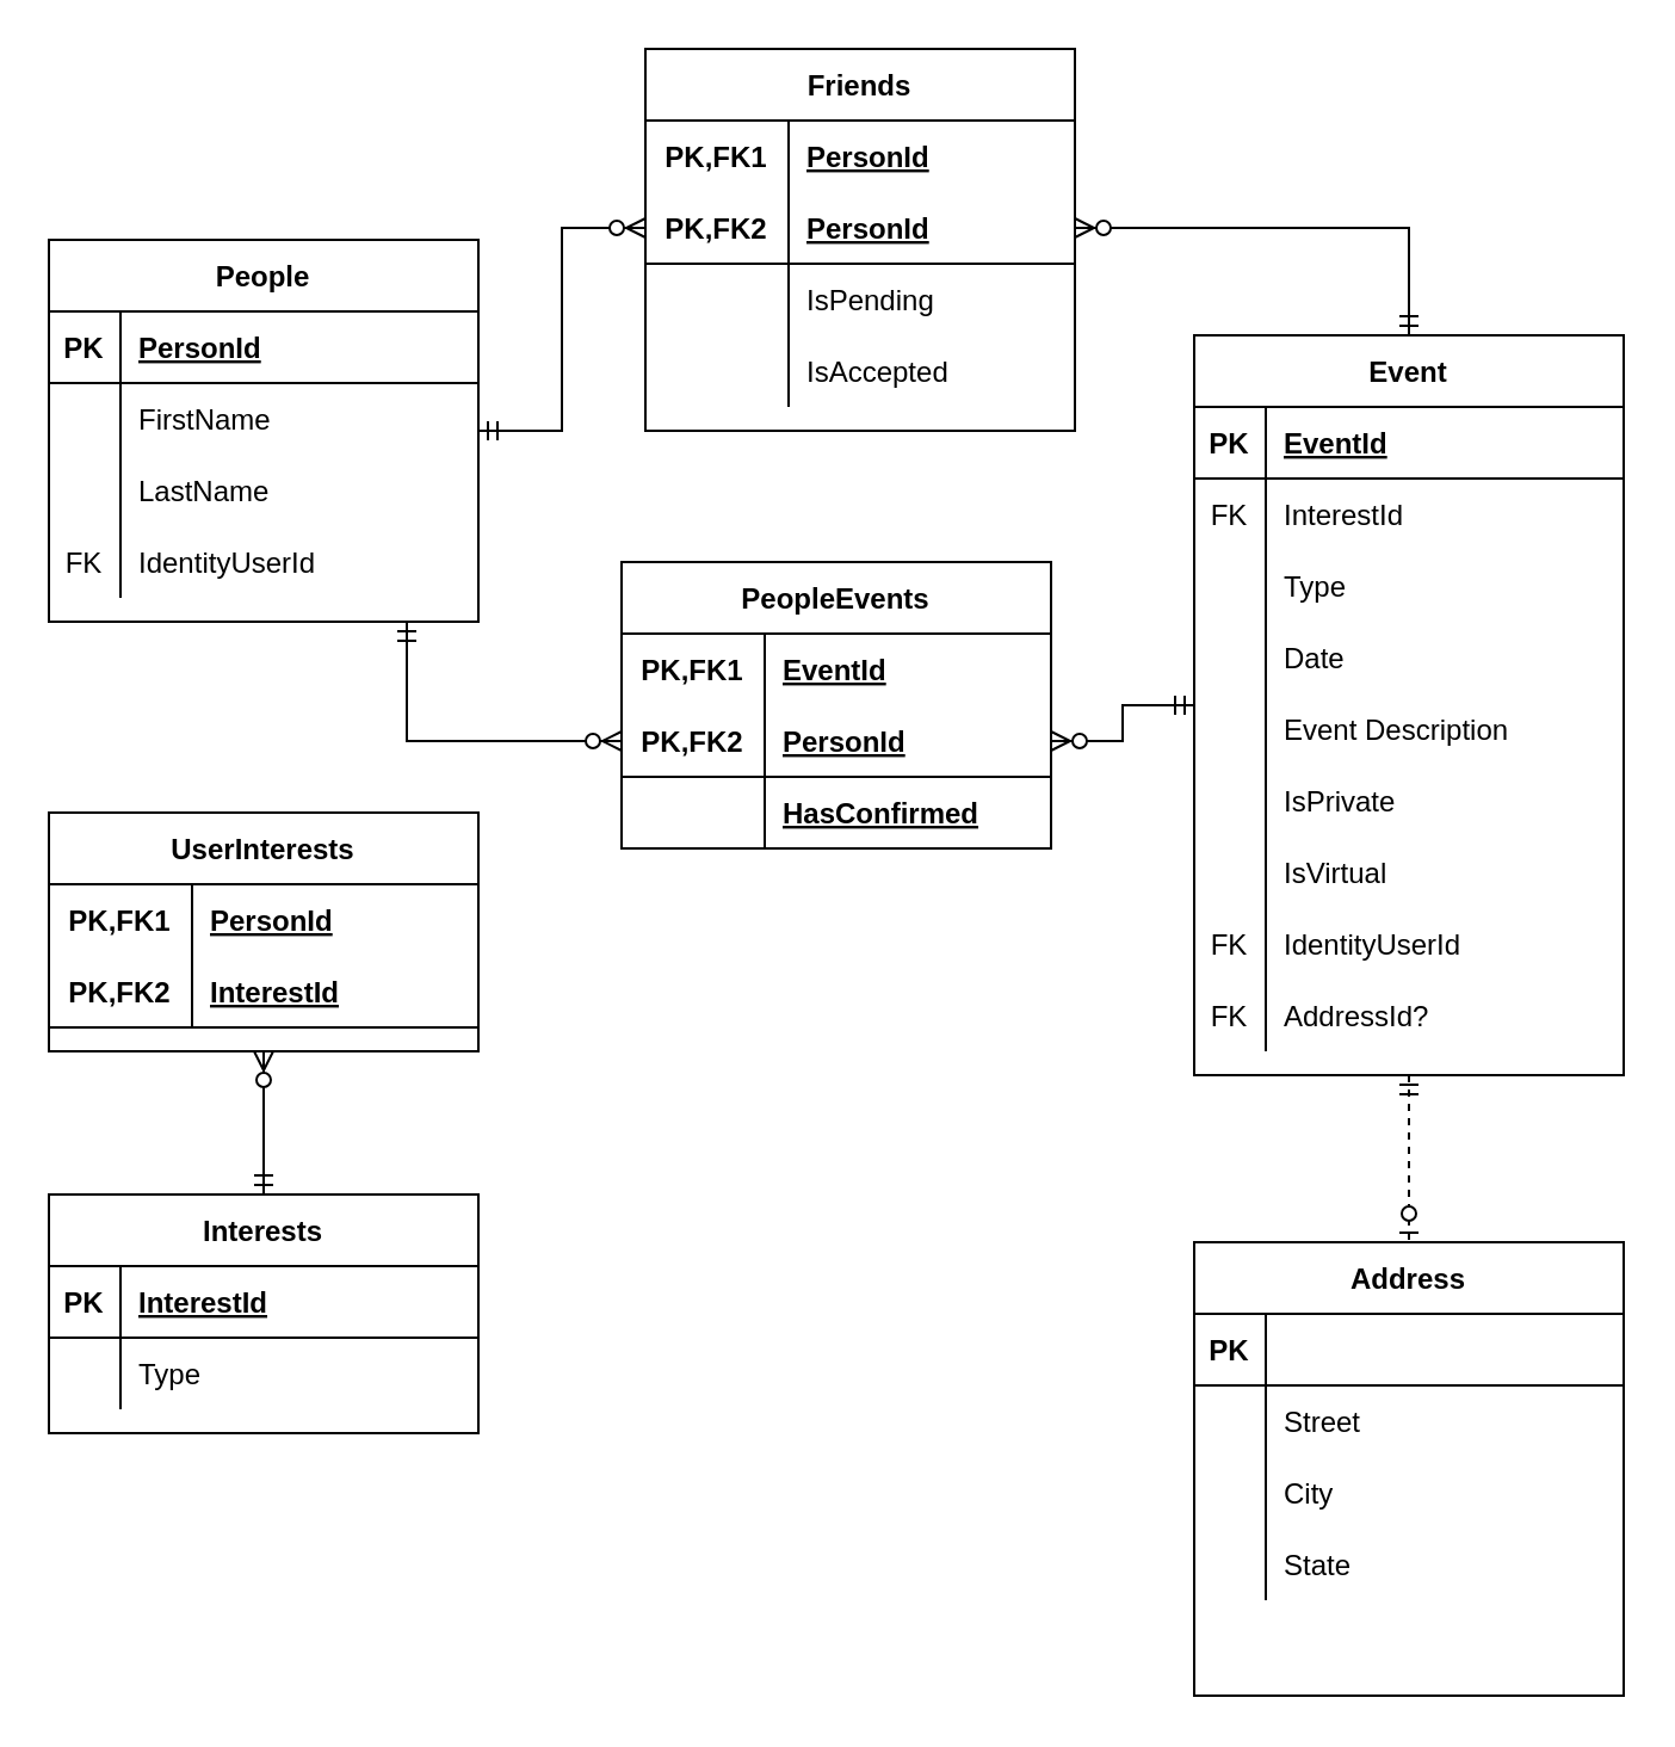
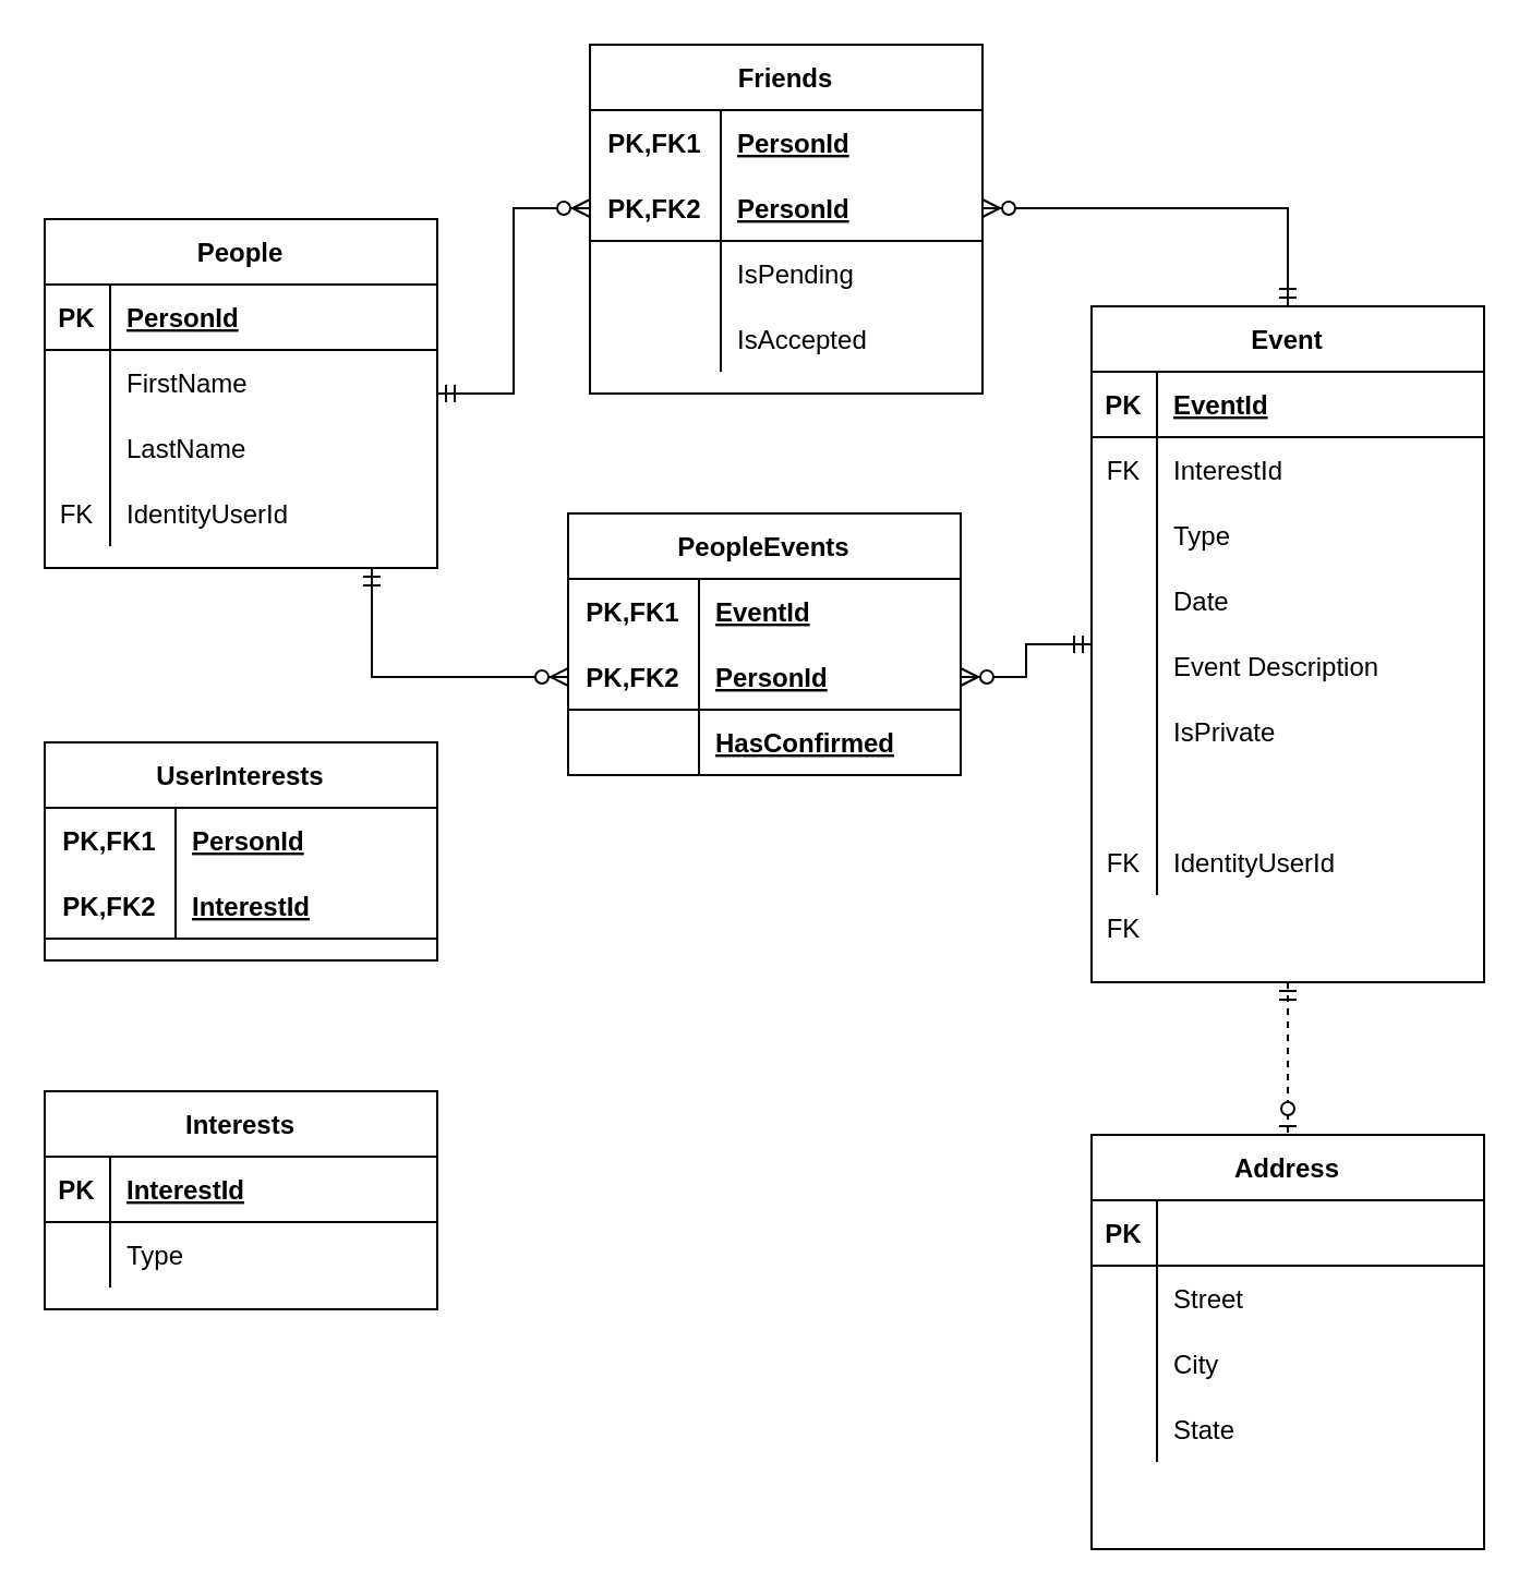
- <mxCell id="56" value="IsVirtual" style="shape=partialRectangle;connectable=0;fillColor=none;top=0;left=0;bottom=0;right=0;align=left;spacingLeft=6;overflow=hidden;" vertex="1" parent="54"><mxGeometry x="30" width="150" height="30" as="geometry" /></mxCell>
- <mxCell id="62" value="AddressId?" style="shape=partialRectangle;connectable=0;fillColor=none;top=0;left=0;bottom=0;right=0;align=left;spacingLeft=6;overflow=hidden;" vertex="1" parent="60"><mxGeometry x="30" width="150" height="30" as="geometry" /></mxCell>
- <mxCell id="24" style="edgeStyle=orthogonalEdgeStyle;rounded=0;orthogonalLoop=1;jettySize=auto;html=1;entryX=0.5;entryY=0;entryDx=0;entryDy=0;startArrow=ERzeroToMany;startFill=1;endArrow=ERmandOne;endFill=0;" edge="1" parent="1" source="25" target="17"><mxGeometry relative="1" as="geometry" /></mxCell>
